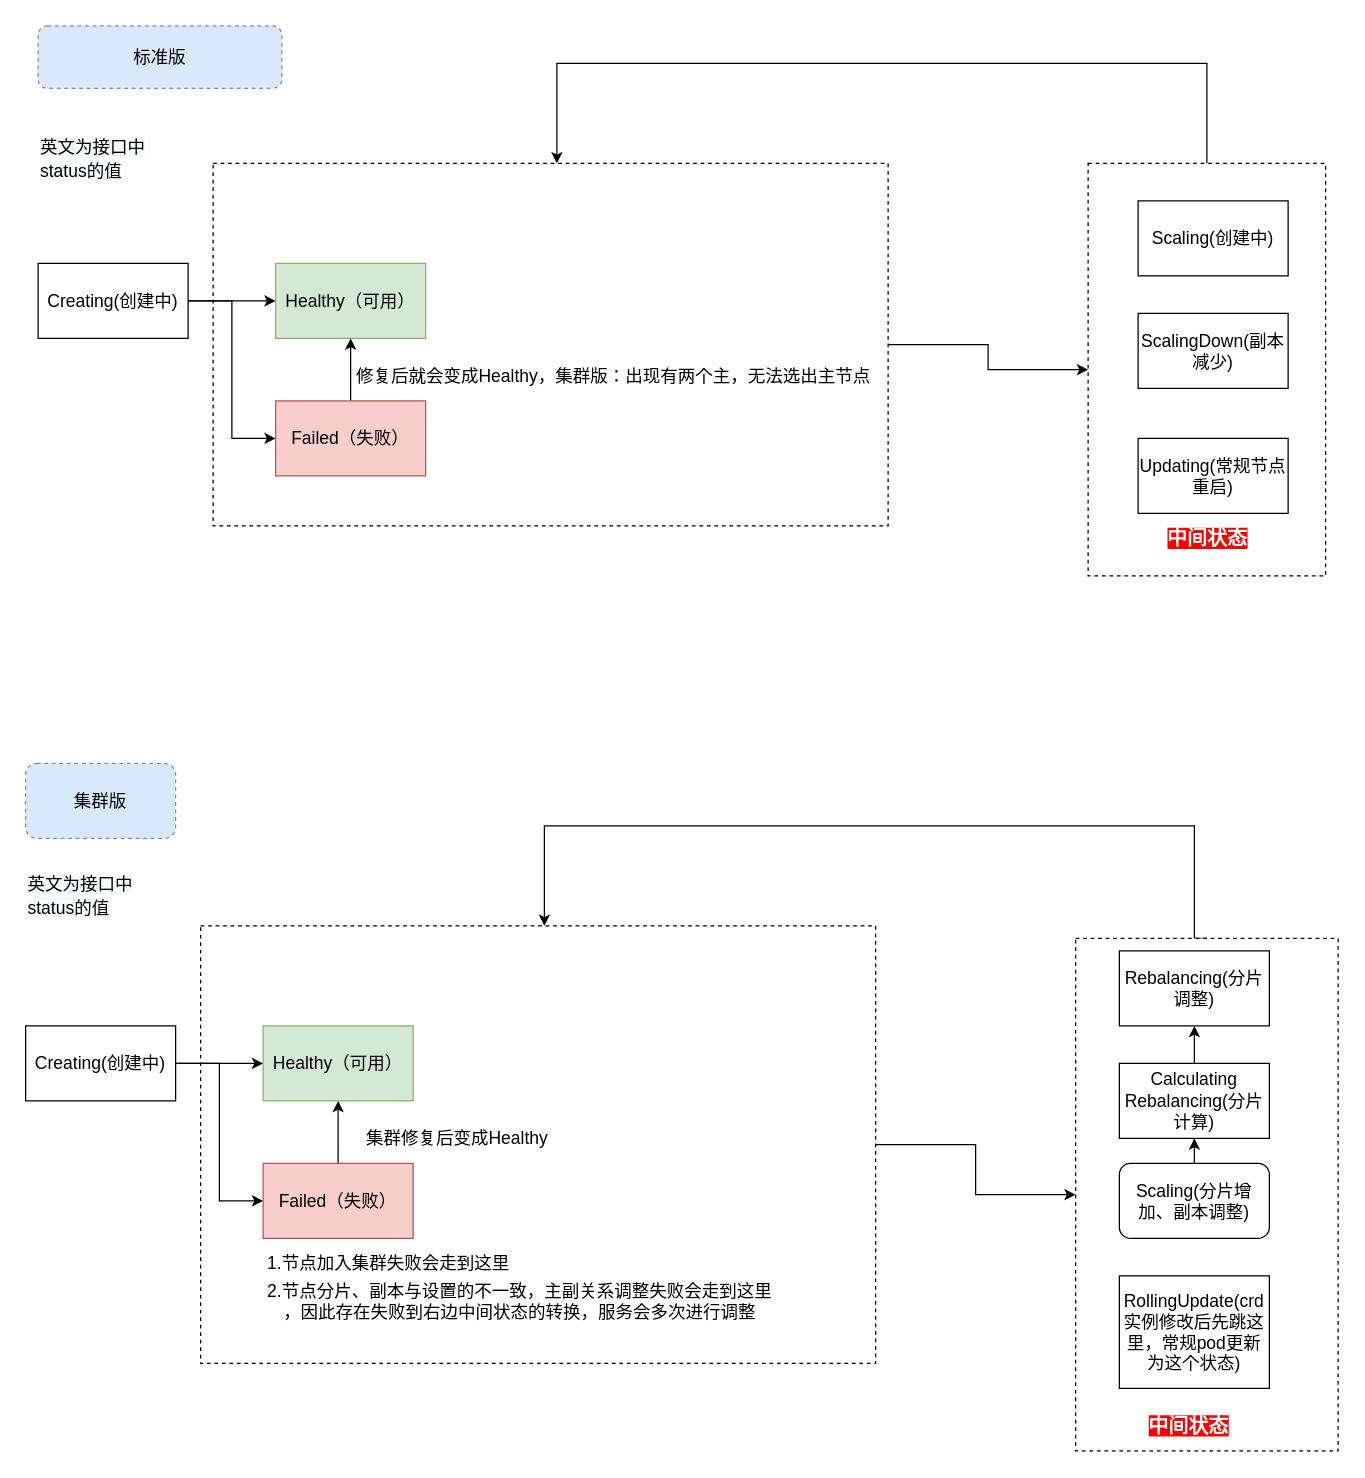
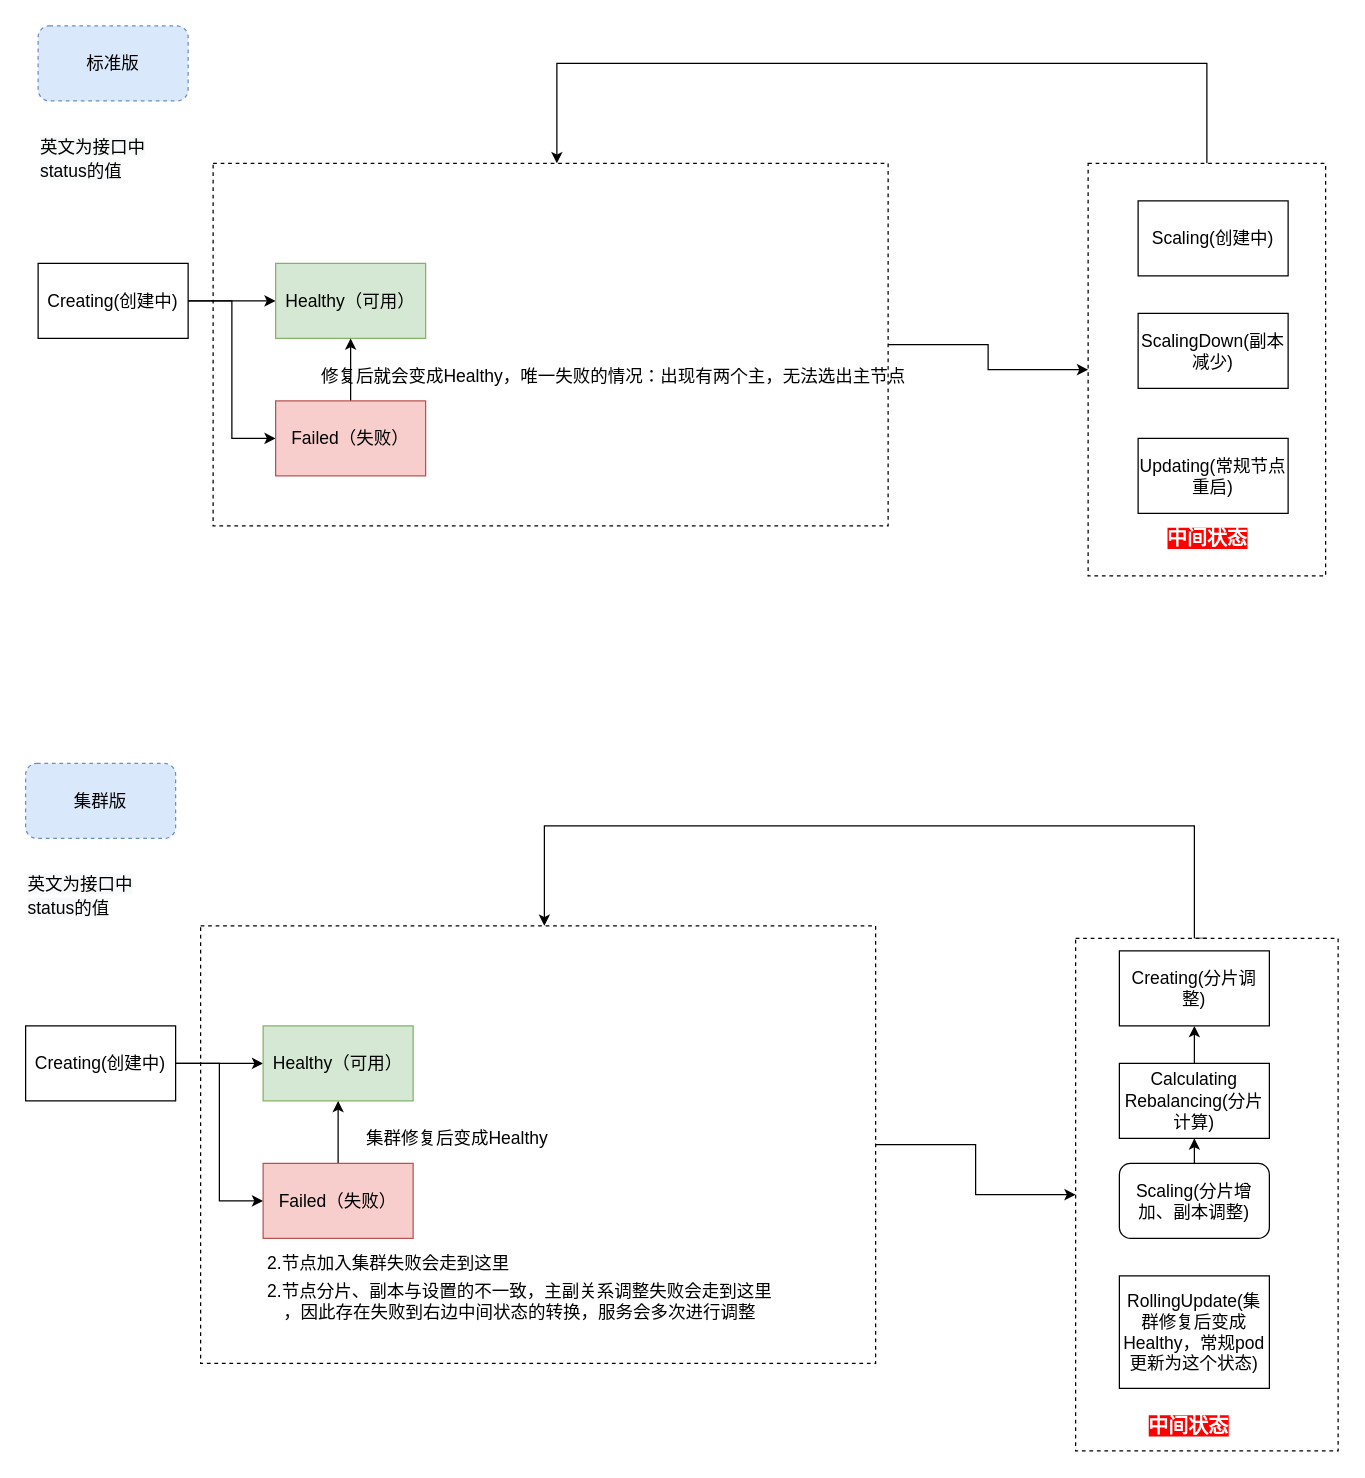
- <mxCell id="16" value="标准版" style="rounded=1;whiteSpace=wrap;html=1;dashed=1;fillColor=#dae8fc;strokeColor=#6c8ebf;fontSize=14;" vertex="1" parent="1"><mxGeometry x="30" y="20" width="195" height="50" as="geometry" /></mxCell>
+ <mxCell id="16" value="标准版" style="rounded=1;whiteSpace=wrap;html=1;dashed=1;fillColor=#dae8fc;strokeColor=#6c8ebf;fontSize=14;" vertex="1" parent="1"><mxGeometry x="30" y="20" width="120" height="60" as="geometry" /></mxCell>
- <mxCell id="15" value="修复后就会变成Healthy，集群版：出现有两个主，无法选出主节点" style="text;html=1;resizable=0;autosize=1;align=center;verticalAlign=middle;points=[];fillColor=none;strokeColor=none;rounded=0;fontSize=14;" vertex="1" parent="1"><mxGeometry x="250" y="290" width="480" height="20" as="geometry" /></mxCell>
+ <mxCell id="15" value="修复后就会变成Healthy，唯一失败的情况：出现有两个主，无法选出主节点" style="text;html=1;resizable=0;autosize=1;align=center;verticalAlign=middle;points=[];fillColor=none;strokeColor=none;rounded=0;fontSize=14;" vertex="1" parent="1"><mxGeometry x="250" y="290" width="480" height="20" as="geometry" /></mxCell>
- <mxCell id="24" value="Rebalancing(分片调整)" style="whiteSpace=wrap;html=1;rounded=0;fontSize=14;" vertex="1" parent="1"><mxGeometry x="895" y="760" width="120" height="60" as="geometry" /></mxCell>
+ <mxCell id="24" value="Creating(分片调整)" style="whiteSpace=wrap;html=1;rounded=0;fontSize=14;" vertex="1" parent="1"><mxGeometry x="895" y="760" width="120" height="60" as="geometry" /></mxCell>
- <mxCell id="34" value="1.节点加入集群失败会走到这里" style="text;html=1;resizable=0;autosize=1;align=center;verticalAlign=middle;points=[];fillColor=none;strokeColor=none;rounded=0;fontSize=14;" vertex="1" parent="1"><mxGeometry x="205" y="1000" width="210" height="20" as="geometry" /></mxCell>
+ <mxCell id="34" value="2.节点加入集群失败会走到这里" style="text;html=1;resizable=0;autosize=1;align=center;verticalAlign=middle;points=[];fillColor=none;strokeColor=none;rounded=0;fontSize=14;" vertex="1" parent="1"><mxGeometry x="205" y="1000" width="210" height="20" as="geometry" /></mxCell>
- <mxCell id="30" value="RollingUpdate(crd实例修改后先跳这里，常规pod更新为这个状态)" style="whiteSpace=wrap;html=1;rounded=0;fontSize=14;" vertex="1" parent="1"><mxGeometry x="895" y="1020" width="120" height="90" as="geometry" /></mxCell>
+ <mxCell id="30" value="RollingUpdate(集群修复后变成Healthy，常规pod更新为这个状态)" style="whiteSpace=wrap;html=1;rounded=0;fontSize=14;" vertex="1" parent="1"><mxGeometry x="895" y="1020" width="120" height="90" as="geometry" /></mxCell>
